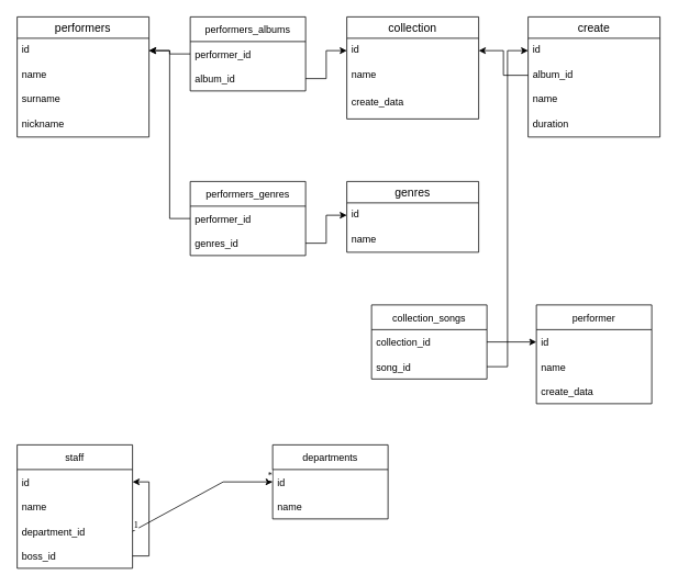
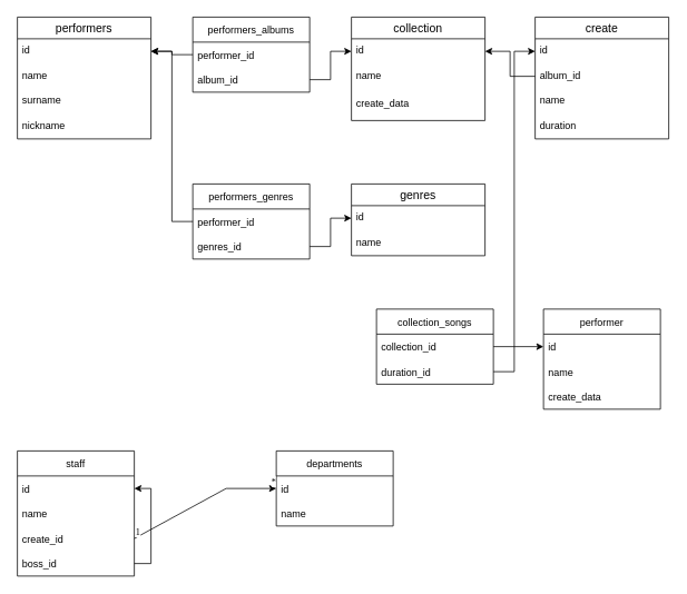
- <mxCell id="36" value="song_id" style="text;strokeColor=none;fillColor=none;align=left;verticalAlign=middle;spacingLeft=4;spacingRight=4;overflow=hidden;points=[[0,0.5],[1,0.5]];portConstraint=eastwest;rotatable=0;" parent="34" vertex="1"><mxGeometry y="60" width="140" height="30" as="geometry" /></mxCell>
+ <mxCell id="36" value="duration_id" style="text;strokeColor=none;fillColor=none;align=left;verticalAlign=middle;spacingLeft=4;spacingRight=4;overflow=hidden;points=[[0,0.5],[1,0.5]];portConstraint=eastwest;rotatable=0;" parent="34" vertex="1"><mxGeometry y="60" width="140" height="30" as="geometry" /></mxCell>
- <mxCell id="42" value="department_id" style="text;strokeColor=none;fillColor=none;align=left;verticalAlign=middle;spacingLeft=4;spacingRight=4;overflow=hidden;points=[[0,0.5],[1,0.5]];portConstraint=eastwest;rotatable=0;" parent="39" vertex="1"><mxGeometry y="90" width="140" height="30" as="geometry" /></mxCell>
+ <mxCell id="42" value="create_id" style="text;strokeColor=none;fillColor=none;align=left;verticalAlign=middle;spacingLeft=4;spacingRight=4;overflow=hidden;points=[[0,0.5],[1,0.5]];portConstraint=eastwest;rotatable=0;" parent="39" vertex="1"><mxGeometry y="90" width="140" height="30" as="geometry" /></mxCell>
